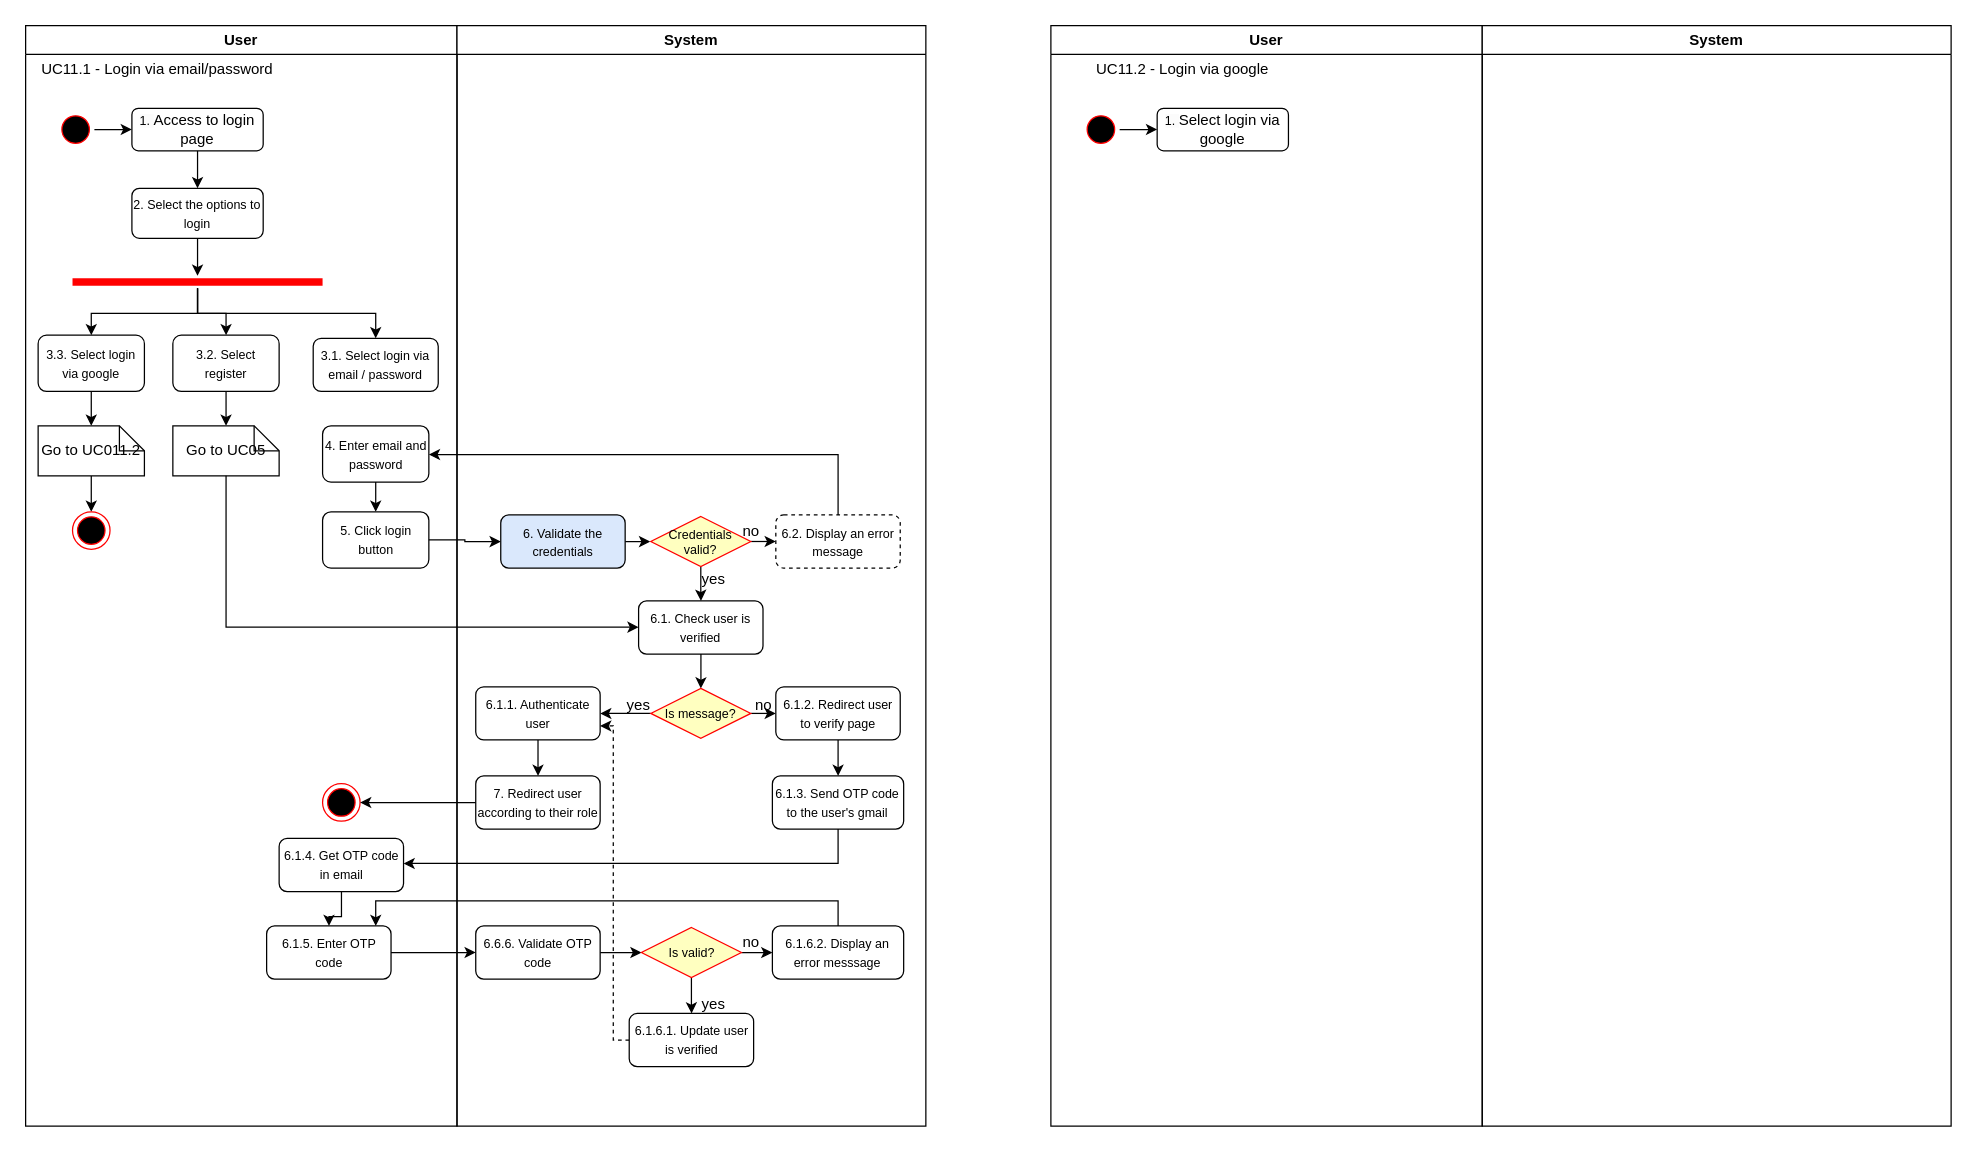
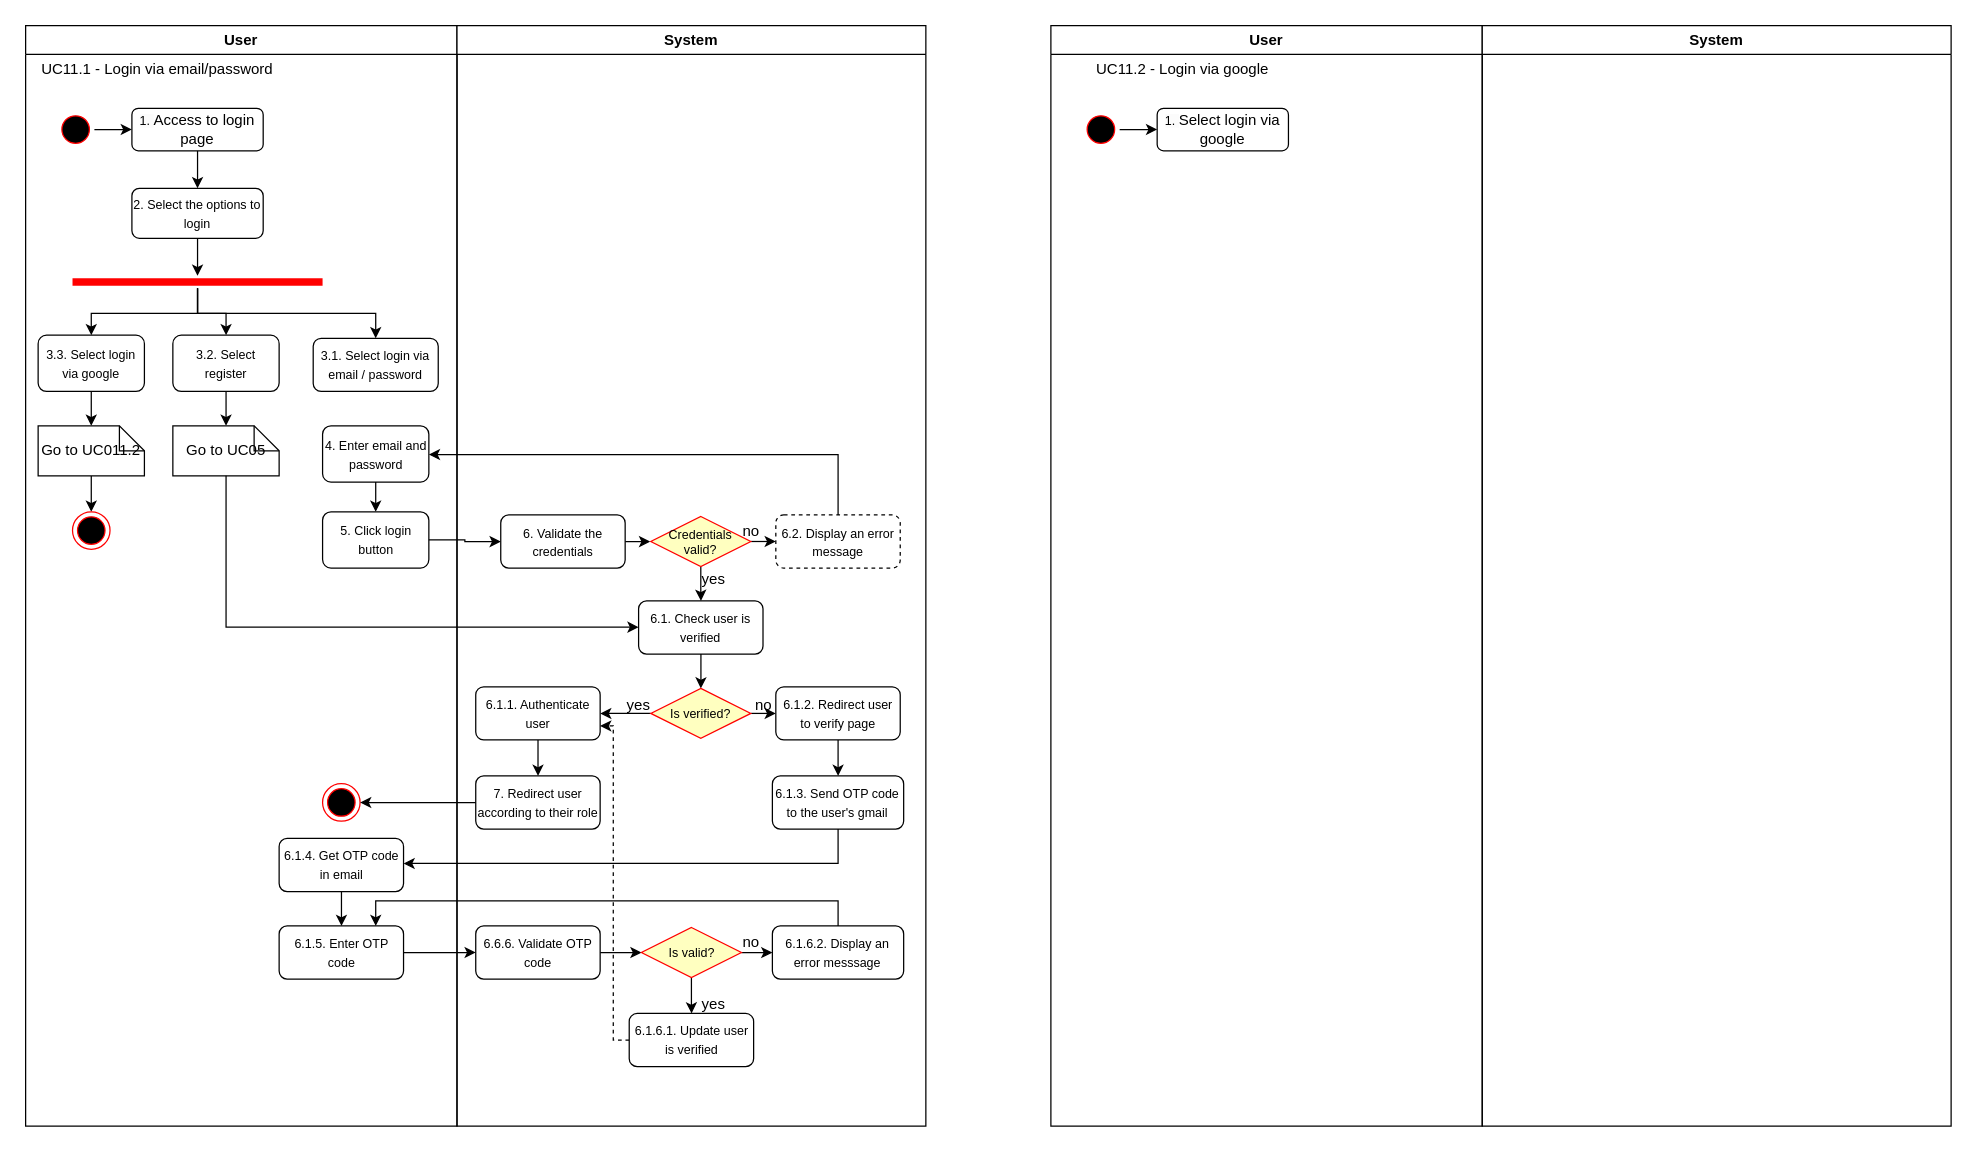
- <mxCell id="32" value="&lt;font style=&quot;font-size: 10px;&quot;&gt;&lt;font style=&quot;font-size: 10px;&quot;&gt;6. Validate the credentials&lt;/font&gt;&lt;/font&gt;" style="rounded=1;whiteSpace=wrap;html=1;verticalAlign=middle;fillColor=#dae8fc;" parent="30" vertex="1"><mxGeometry x="35" y="391.25" width="99.5" height="42.5" as="geometry" /></mxCell>
+ <mxCell id="32" value="&lt;font style=&quot;font-size: 10px;&quot;&gt;&lt;font style=&quot;font-size: 10px;&quot;&gt;6. Validate the credentials&lt;/font&gt;&lt;/font&gt;" style="rounded=1;whiteSpace=wrap;html=1;verticalAlign=middle;" parent="30" vertex="1"><mxGeometry x="35" y="391.25" width="99.5" height="42.5" as="geometry" /></mxCell>
- <mxCell id="42" value="Is message?" style="rhombus;fillColor=#ffffc0;strokeColor=#ff0000;whiteSpace=wrap;fontSize=10;" parent="30" vertex="1"><mxGeometry x="155" y="530" width="80" height="40" as="geometry" /></mxCell>
+ <mxCell id="42" value="Is verified?" style="rhombus;fillColor=#ffffc0;strokeColor=#ff0000;whiteSpace=wrap;fontSize=10;" parent="30" vertex="1"><mxGeometry x="155" y="530" width="80" height="40" as="geometry" /></mxCell>
- <mxCell id="20" value="&lt;font style=&quot;font-size: 10px;&quot;&gt;&lt;font style=&quot;font-size: 10px;&quot;&gt;6.1.5. Enter OTP code&lt;/font&gt;&lt;/font&gt;" style="rounded=1;whiteSpace=wrap;html=1;verticalAlign=middle;" parent="2" vertex="1"><mxGeometry x="192.75" y="720" width="99.5" height="42.5" as="geometry" /></mxCell>
+ <mxCell id="20" value="&lt;font style=&quot;font-size: 10px;&quot;&gt;&lt;font style=&quot;font-size: 10px;&quot;&gt;6.1.5. Enter OTP code&lt;/font&gt;&lt;/font&gt;" style="rounded=1;whiteSpace=wrap;html=1;verticalAlign=middle;" parent="2" vertex="1"><mxGeometry x="202.75" y="720" width="99.5" height="42.5" as="geometry" /></mxCell>
